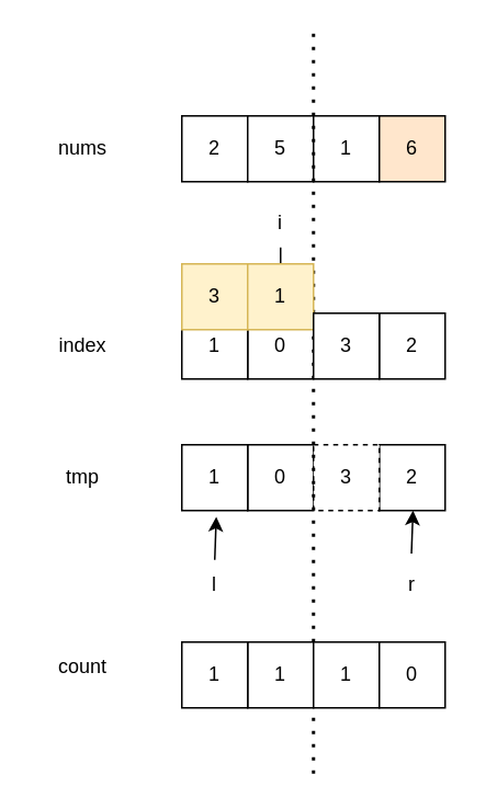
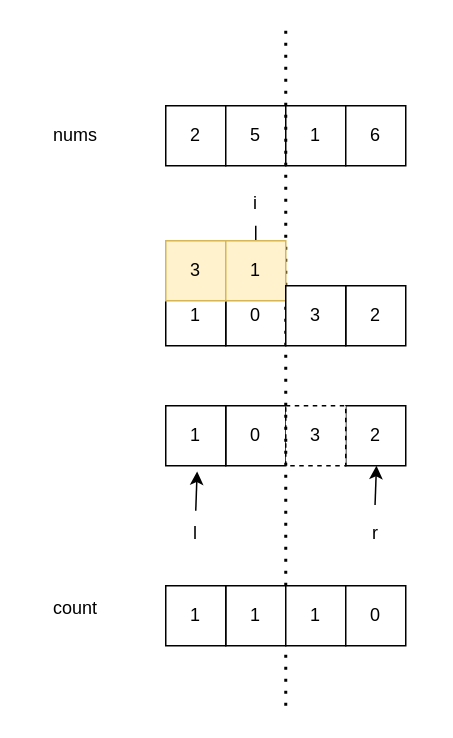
- <mxCell id="5" value="6" style="whiteSpace=wrap;html=1;aspect=fixed;fillColor=#ffe6cc;" vertex="1" parent="1"><mxGeometry x="230" y="70" width="40" height="40" as="geometry" /></mxCell>
+ <mxCell id="5" value="6" style="whiteSpace=wrap;html=1;aspect=fixed;" vertex="1" parent="1"><mxGeometry x="230" y="70" width="40" height="40" as="geometry" /></mxCell>
- <mxCell id="10" value="index" style="text;html=1;strokeColor=none;fillColor=none;align=center;verticalAlign=middle;whiteSpace=wrap;rounded=0;" vertex="1" parent="1"><mxGeometry x="20" y="195" width="60" height="30" as="geometry" /></mxCell>
- <mxCell id="15" value="tmp" style="text;html=1;strokeColor=none;fillColor=none;align=center;verticalAlign=middle;whiteSpace=wrap;rounded=0;" vertex="1" parent="1"><mxGeometry x="20" y="275" width="60" height="30" as="geometry" /></mxCell>
